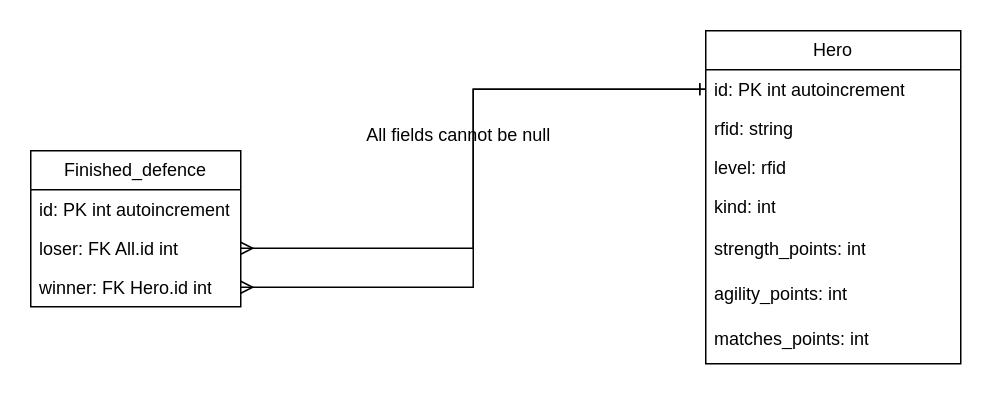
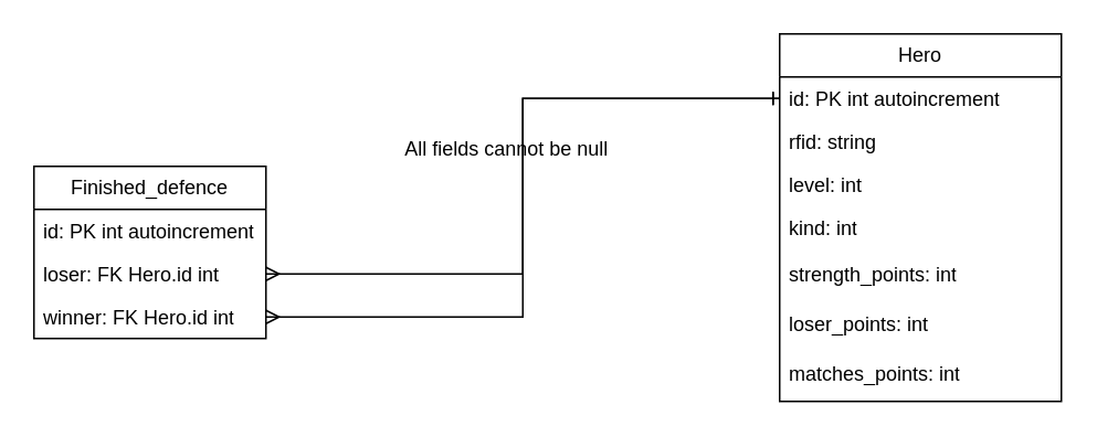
- <mxCell id="5" value="level: rfid" style="text;strokeColor=none;fillColor=none;align=left;verticalAlign=top;spacingLeft=4;spacingRight=4;overflow=hidden;rotatable=0;points=[[0,0.5],[1,0.5]];portConstraint=eastwest;whiteSpace=wrap;html=1;" vertex="1" parent="2"><mxGeometry y="78" width="170" height="26" as="geometry" /></mxCell>
+ <mxCell id="5" value="level: int" style="text;strokeColor=none;fillColor=none;align=left;verticalAlign=top;spacingLeft=4;spacingRight=4;overflow=hidden;rotatable=0;points=[[0,0.5],[1,0.5]];portConstraint=eastwest;whiteSpace=wrap;html=1;" vertex="1" parent="2"><mxGeometry y="78" width="170" height="26" as="geometry" /></mxCell>
- <mxCell id="12" value="loser: FK All.id int" style="text;strokeColor=none;fillColor=none;align=left;verticalAlign=top;spacingLeft=4;spacingRight=4;overflow=hidden;rotatable=0;points=[[0,0.5],[1,0.5]];portConstraint=eastwest;whiteSpace=wrap;html=1;" vertex="1" parent="10"><mxGeometry y="52" width="140" height="26" as="geometry" /></mxCell>
+ <mxCell id="12" value="loser: FK Hero.id int" style="text;strokeColor=none;fillColor=none;align=left;verticalAlign=top;spacingLeft=4;spacingRight=4;overflow=hidden;rotatable=0;points=[[0,0.5],[1,0.5]];portConstraint=eastwest;whiteSpace=wrap;html=1;" vertex="1" parent="10"><mxGeometry y="52" width="140" height="26" as="geometry" /></mxCell>
- <mxCell id="8" value="agility_points: int" style="text;strokeColor=none;fillColor=none;align=left;verticalAlign=top;spacingLeft=4;spacingRight=4;overflow=hidden;rotatable=0;points=[[0,0.5],[1,0.5]];portConstraint=eastwest;whiteSpace=wrap;html=1;" vertex="1" parent="2"><mxGeometry y="162" width="170" height="30" as="geometry" /></mxCell>
+ <mxCell id="8" value="loser_points: int" style="text;strokeColor=none;fillColor=none;align=left;verticalAlign=top;spacingLeft=4;spacingRight=4;overflow=hidden;rotatable=0;points=[[0,0.5],[1,0.5]];portConstraint=eastwest;whiteSpace=wrap;html=1;" vertex="1" parent="2"><mxGeometry y="162" width="170" height="30" as="geometry" /></mxCell>
